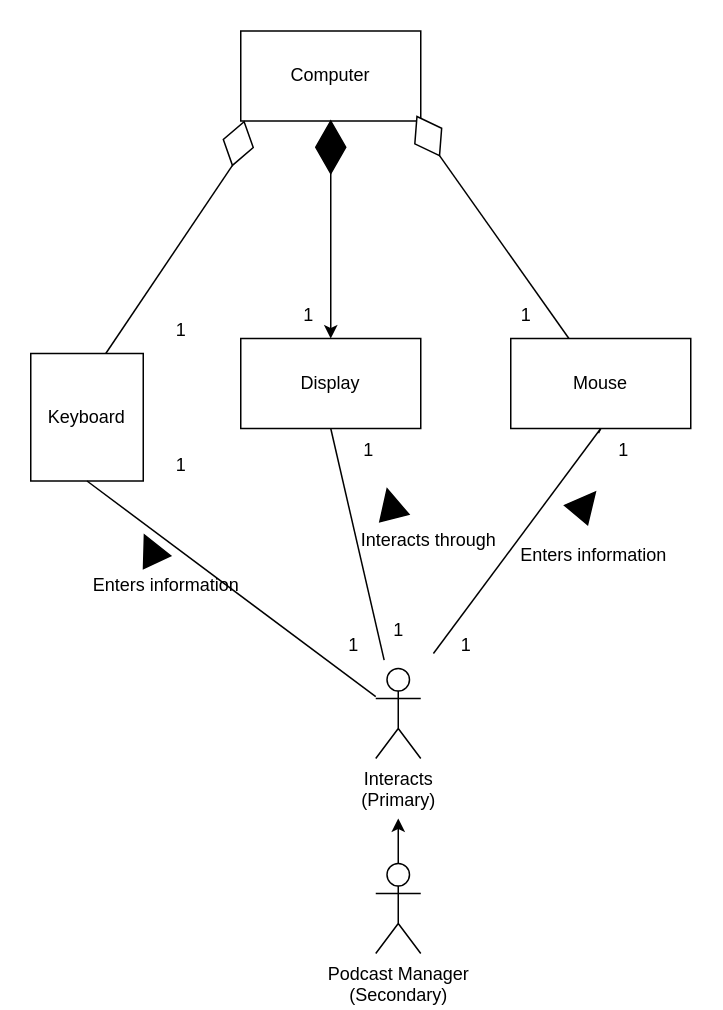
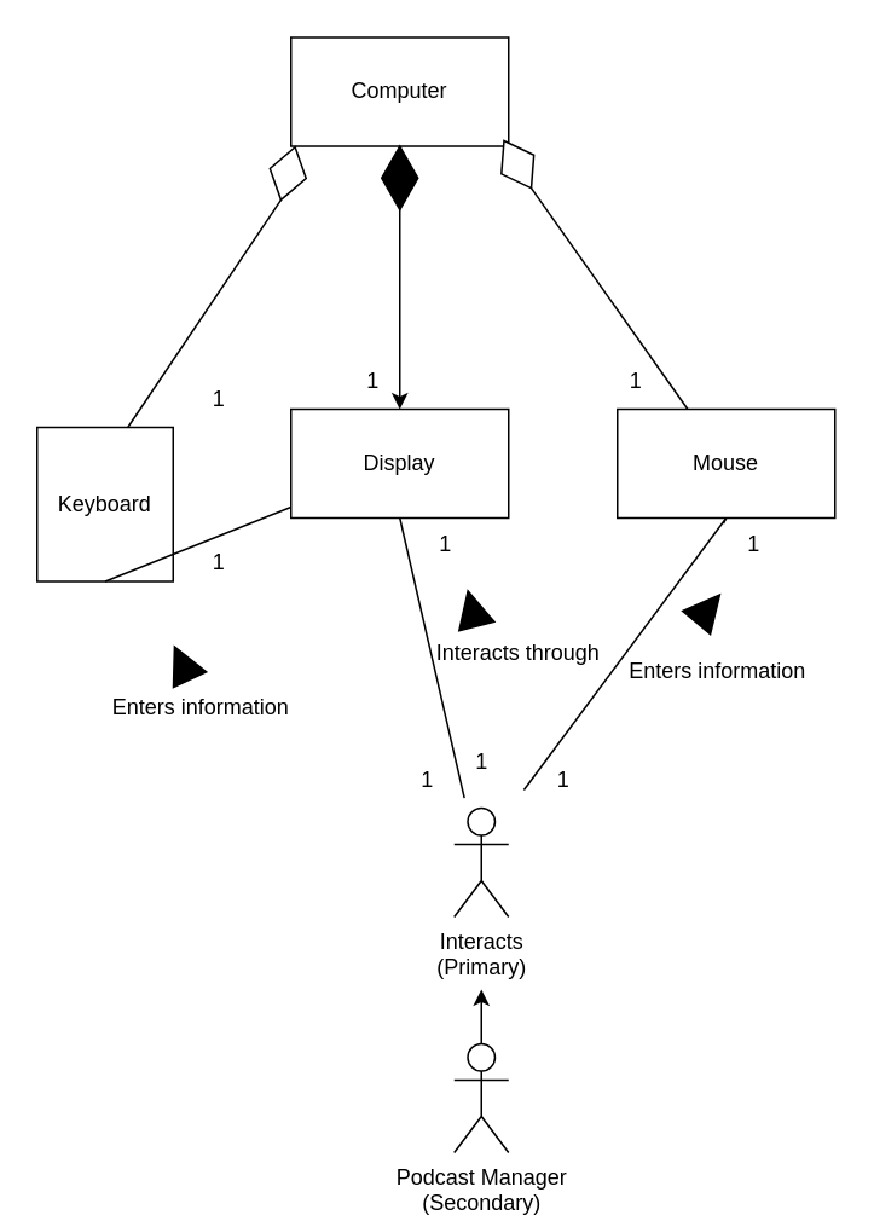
- <mxCell id="16" style="rounded=0;orthogonalLoop=1;jettySize=auto;html=1;endArrow=none;endFill=0;exitX=0.5;exitY=1;exitDx=0;exitDy=0;" parent="1" source="8" target="3" edge="1"><mxGeometry relative="1" as="geometry"><mxPoint x="97.686" y="322.028" as="sourcePoint" /></mxGeometry></mxCell>
+ <mxCell id="16" style="rounded=0;orthogonalLoop=1;jettySize=auto;html=1;endArrow=none;endFill=0;exitX=0.5;exitY=1;exitDx=0;exitDy=0;" parent="1" source="8" target="12" edge="1"><mxGeometry relative="1" as="geometry"><mxPoint x="97.686" y="322.028" as="sourcePoint" /></mxGeometry></mxCell>
